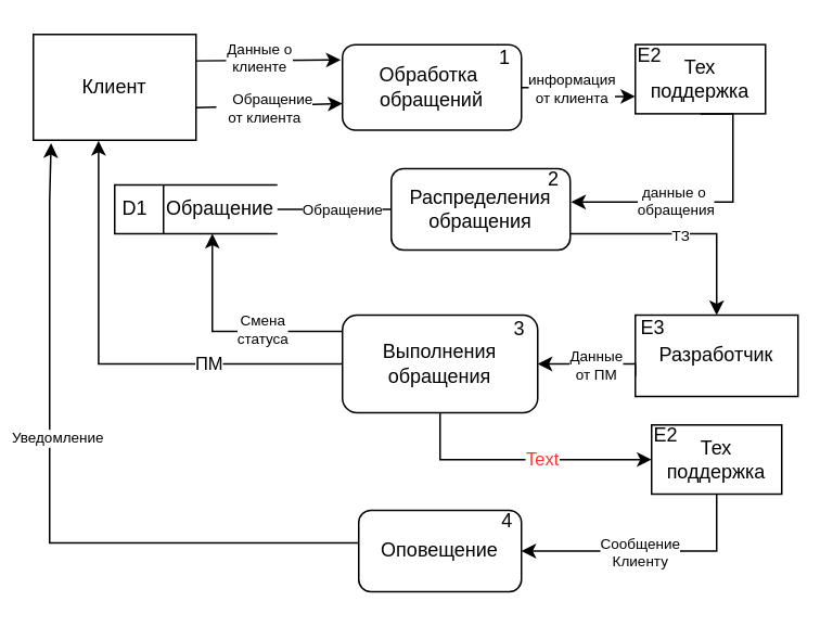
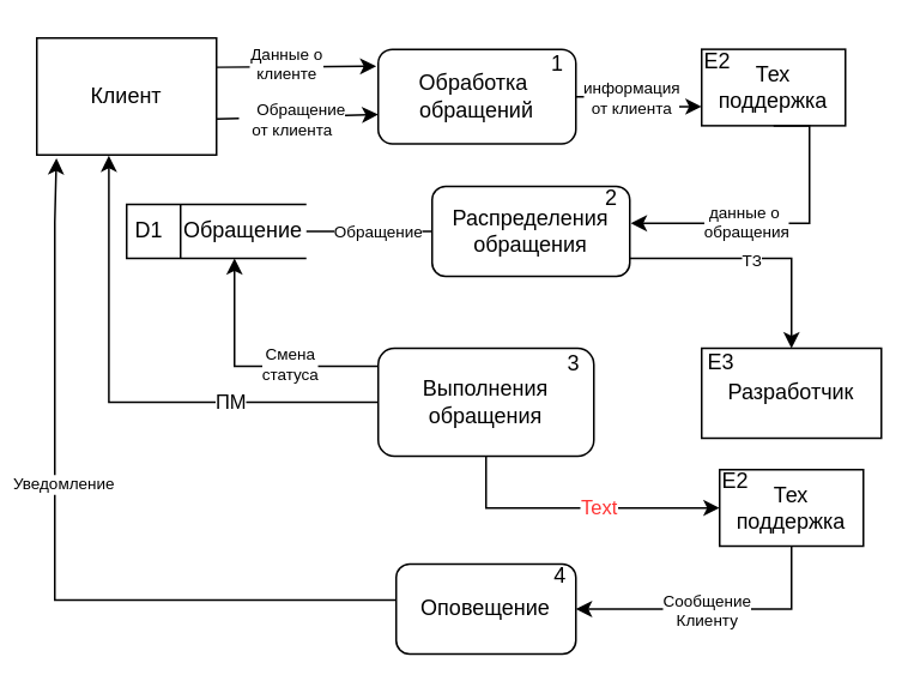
- <mxCell id="42" style="edgeStyle=orthogonalEdgeStyle;rounded=0;orthogonalLoop=1;jettySize=auto;html=1;entryX=1;entryY=0.5;entryDx=0;entryDy=0;exitX=0;exitY=0.75;exitDx=0;exitDy=0;" edge="1" parent="1" source="30" target="15"><mxGeometry relative="1" as="geometry"><Array as="points"><mxPoint x="390" y="223" /></Array></mxGeometry></mxCell>
- <mxCell id="43" value="Данные&lt;br&gt;от ПМ" style="edgeLabel;html=1;align=center;verticalAlign=middle;resizable=0;points=[];fontSize=9;" vertex="1" connectable="0" parent="42"><mxGeometry x="0.292" relative="1" as="geometry"><mxPoint x="12" as="offset" /></mxGeometry></mxCell>
